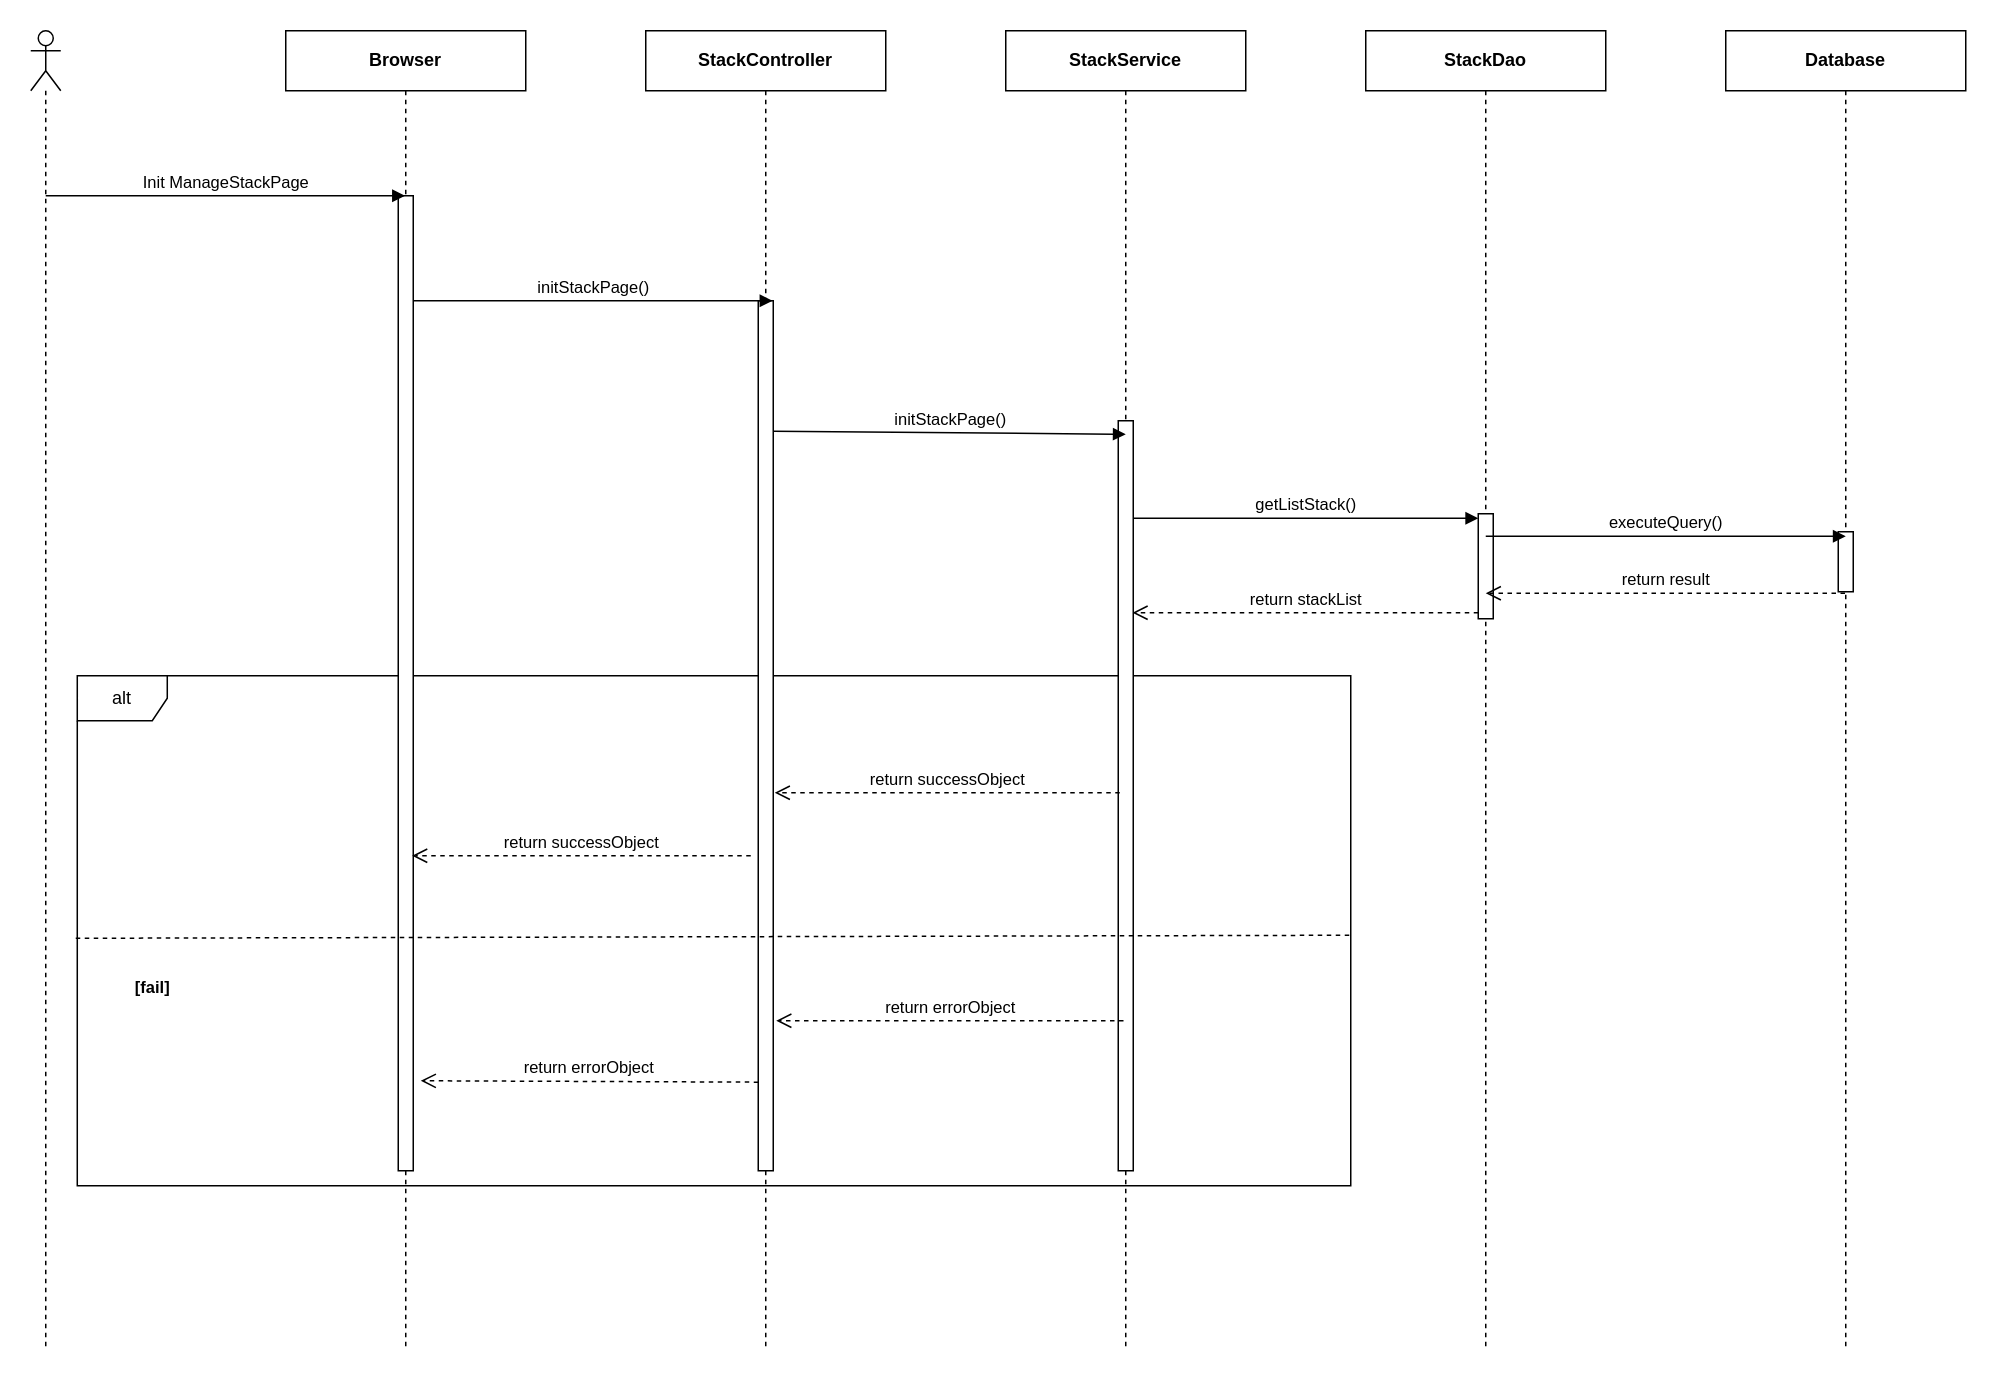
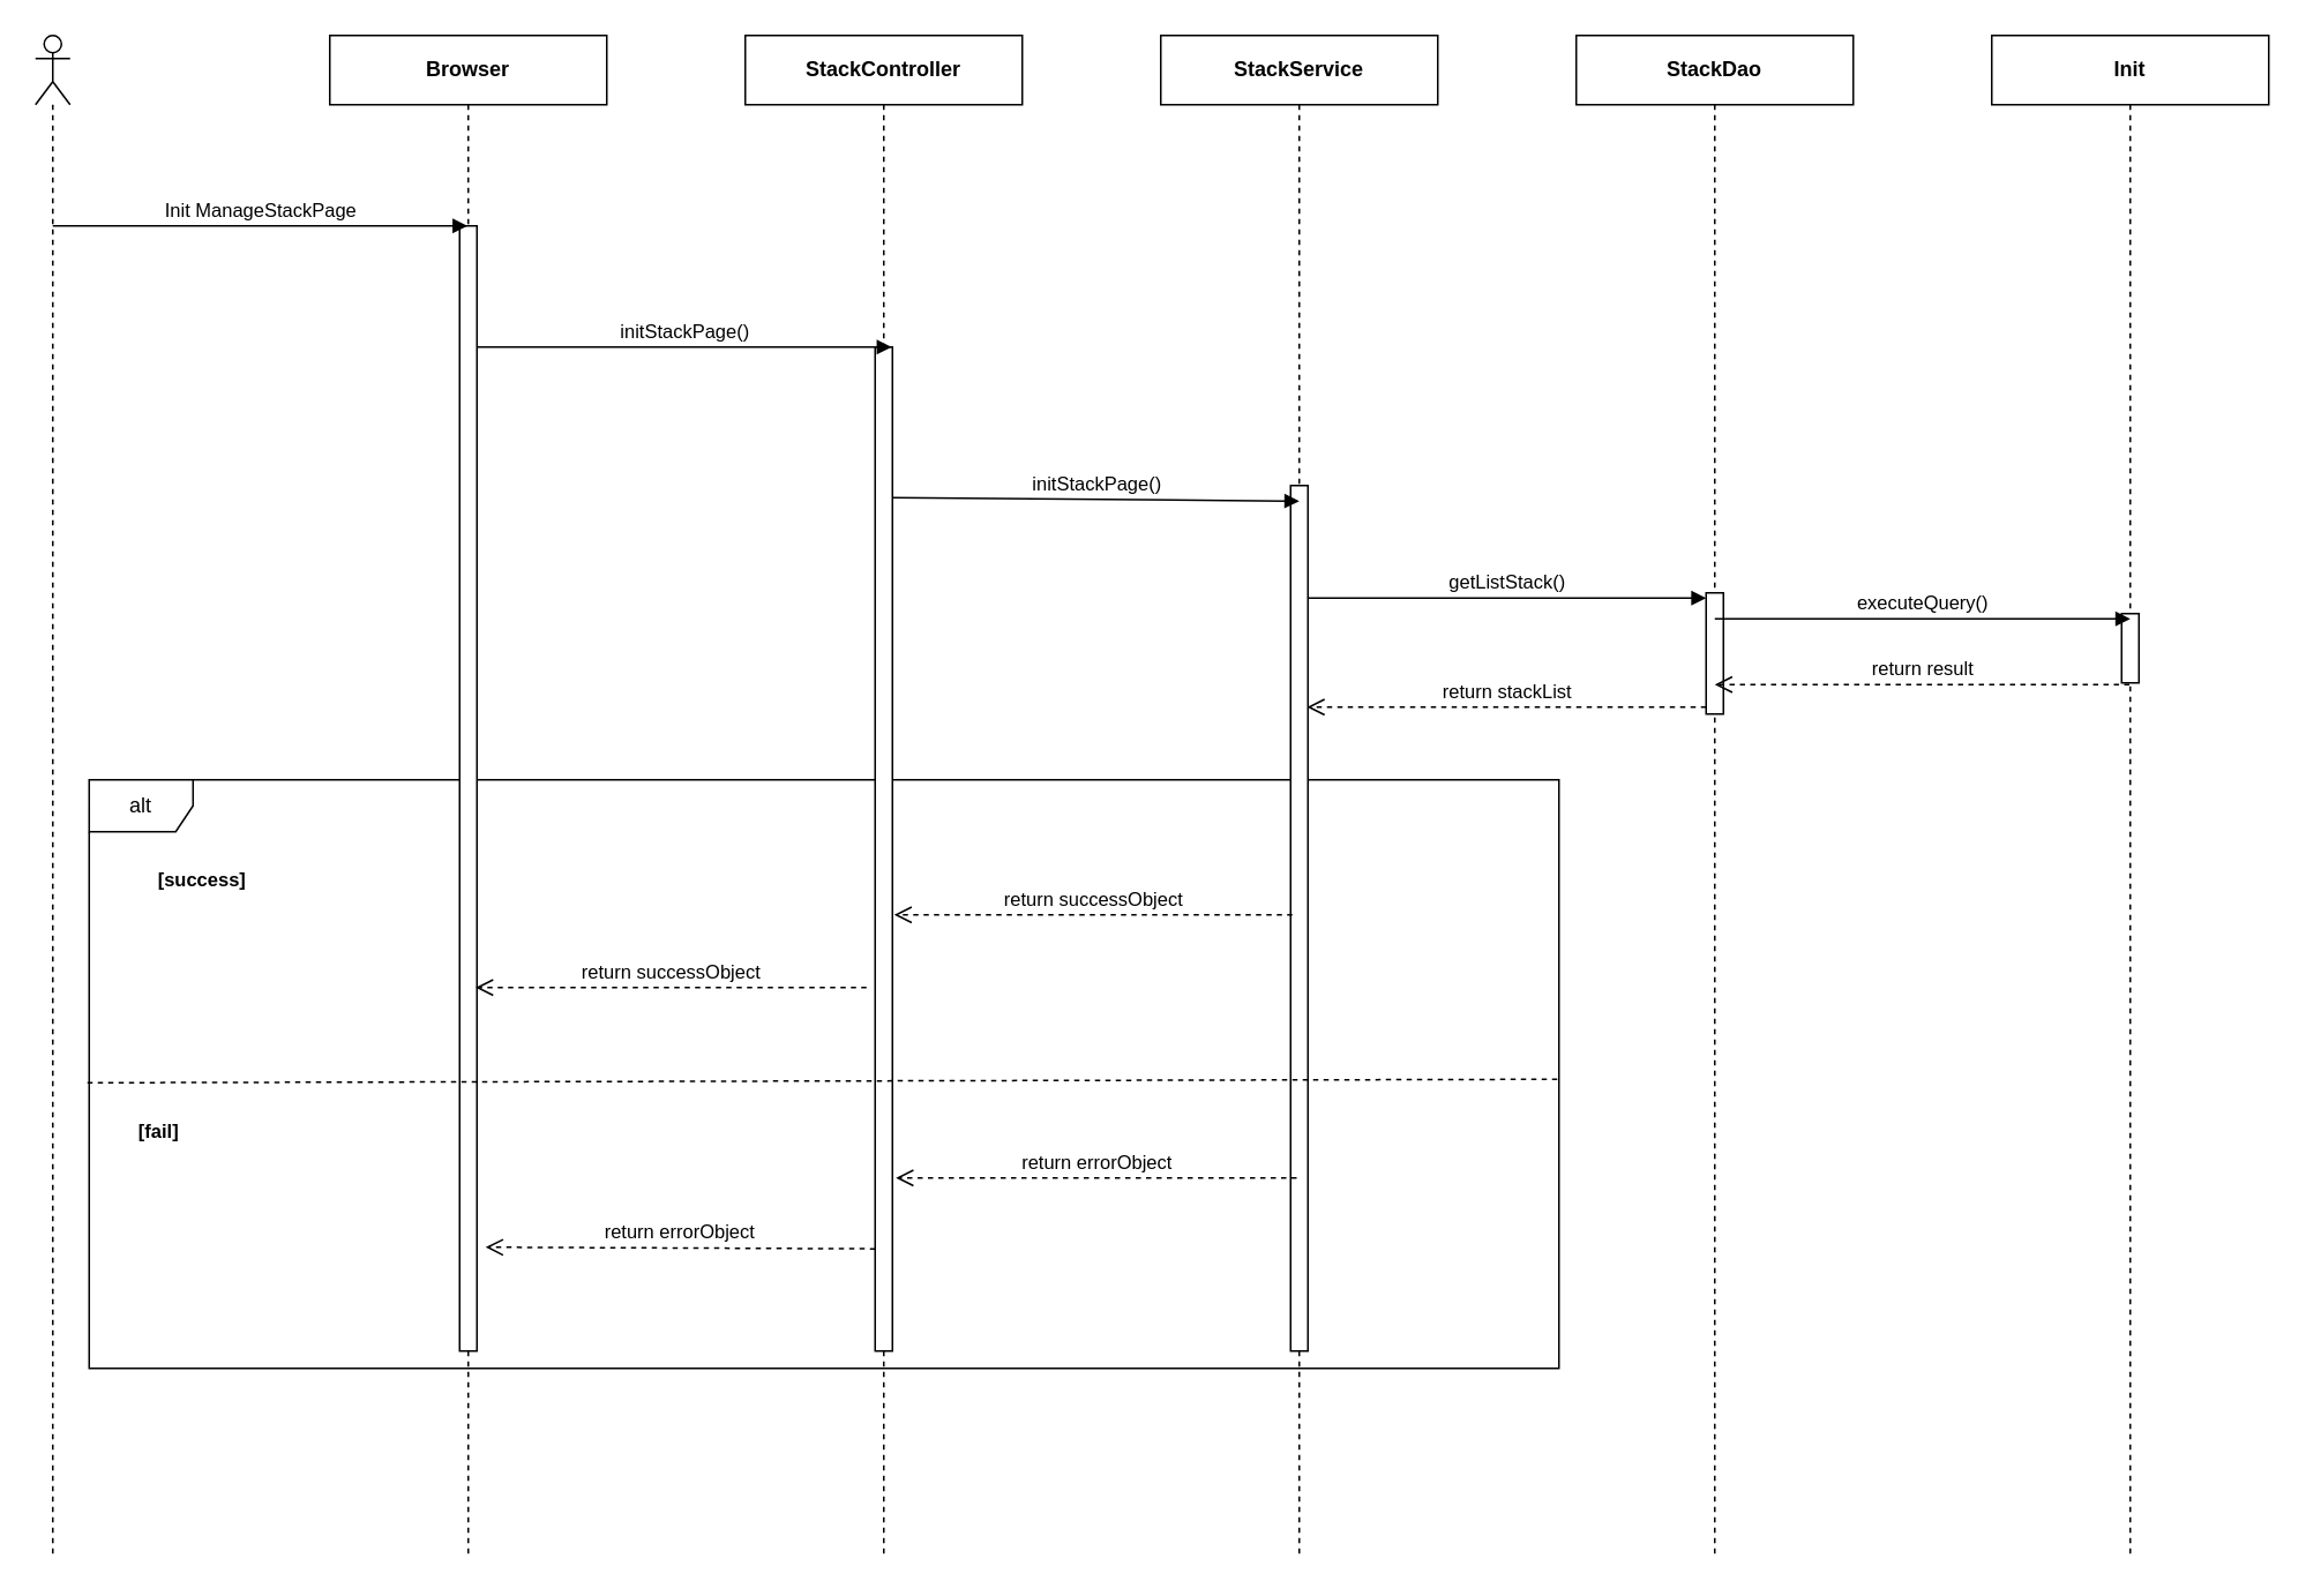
- <mxCell id="17" value="&lt;b&gt;Database&lt;/b&gt;" style="shape=umlLifeline;perimeter=lifelinePerimeter;whiteSpace=wrap;html=1;container=1;collapsible=0;recursiveResize=0;outlineConnect=0;" parent="1" vertex="1"><mxGeometry x="1150" y="20" width="160" height="880" as="geometry" /></mxCell>
+ <mxCell id="17" value="&lt;b&gt;Init&lt;/b&gt;" style="shape=umlLifeline;perimeter=lifelinePerimeter;whiteSpace=wrap;html=1;container=1;collapsible=0;recursiveResize=0;outlineConnect=0;" parent="1" vertex="1"><mxGeometry x="1150" y="20" width="160" height="880" as="geometry" /></mxCell>
+ <mxCell id="24" value="&lt;span style=&quot;font-size: 11px ; background-color: rgb(255 , 255 , 255)&quot;&gt;&lt;b&gt;[success]&lt;/b&gt;&lt;/span&gt;" style="text;html=1;align=center;verticalAlign=middle;resizable=0;points=[];autosize=1;" parent="1" vertex="1"><mxGeometry x="81.02" y="498" width="70" height="20" as="geometry" /></mxCell>
- <mxCell id="25" value="&lt;span style=&quot;font-size: 11px ; background-color: rgb(255 , 255 , 255)&quot;&gt;&lt;b&gt;[fail]&lt;/b&gt;&lt;/span&gt;" style="text;html=1;align=center;verticalAlign=middle;resizable=0;points=[];autosize=1;" parent="1" vertex="1"><mxGeometry x="81.02" y="648" width="40" height="20" as="geometry" /></mxCell>
+ <mxCell id="25" value="&lt;span style=&quot;font-size: 11px ; background-color: rgb(255 , 255 , 255)&quot;&gt;&lt;b&gt;[fail]&lt;/b&gt;&lt;/span&gt;" style="text;html=1;align=center;verticalAlign=middle;resizable=0;points=[];autosize=1;" parent="1" vertex="1"><mxGeometry x="71.02" y="643" width="40" height="20" as="geometry" /></mxCell>
